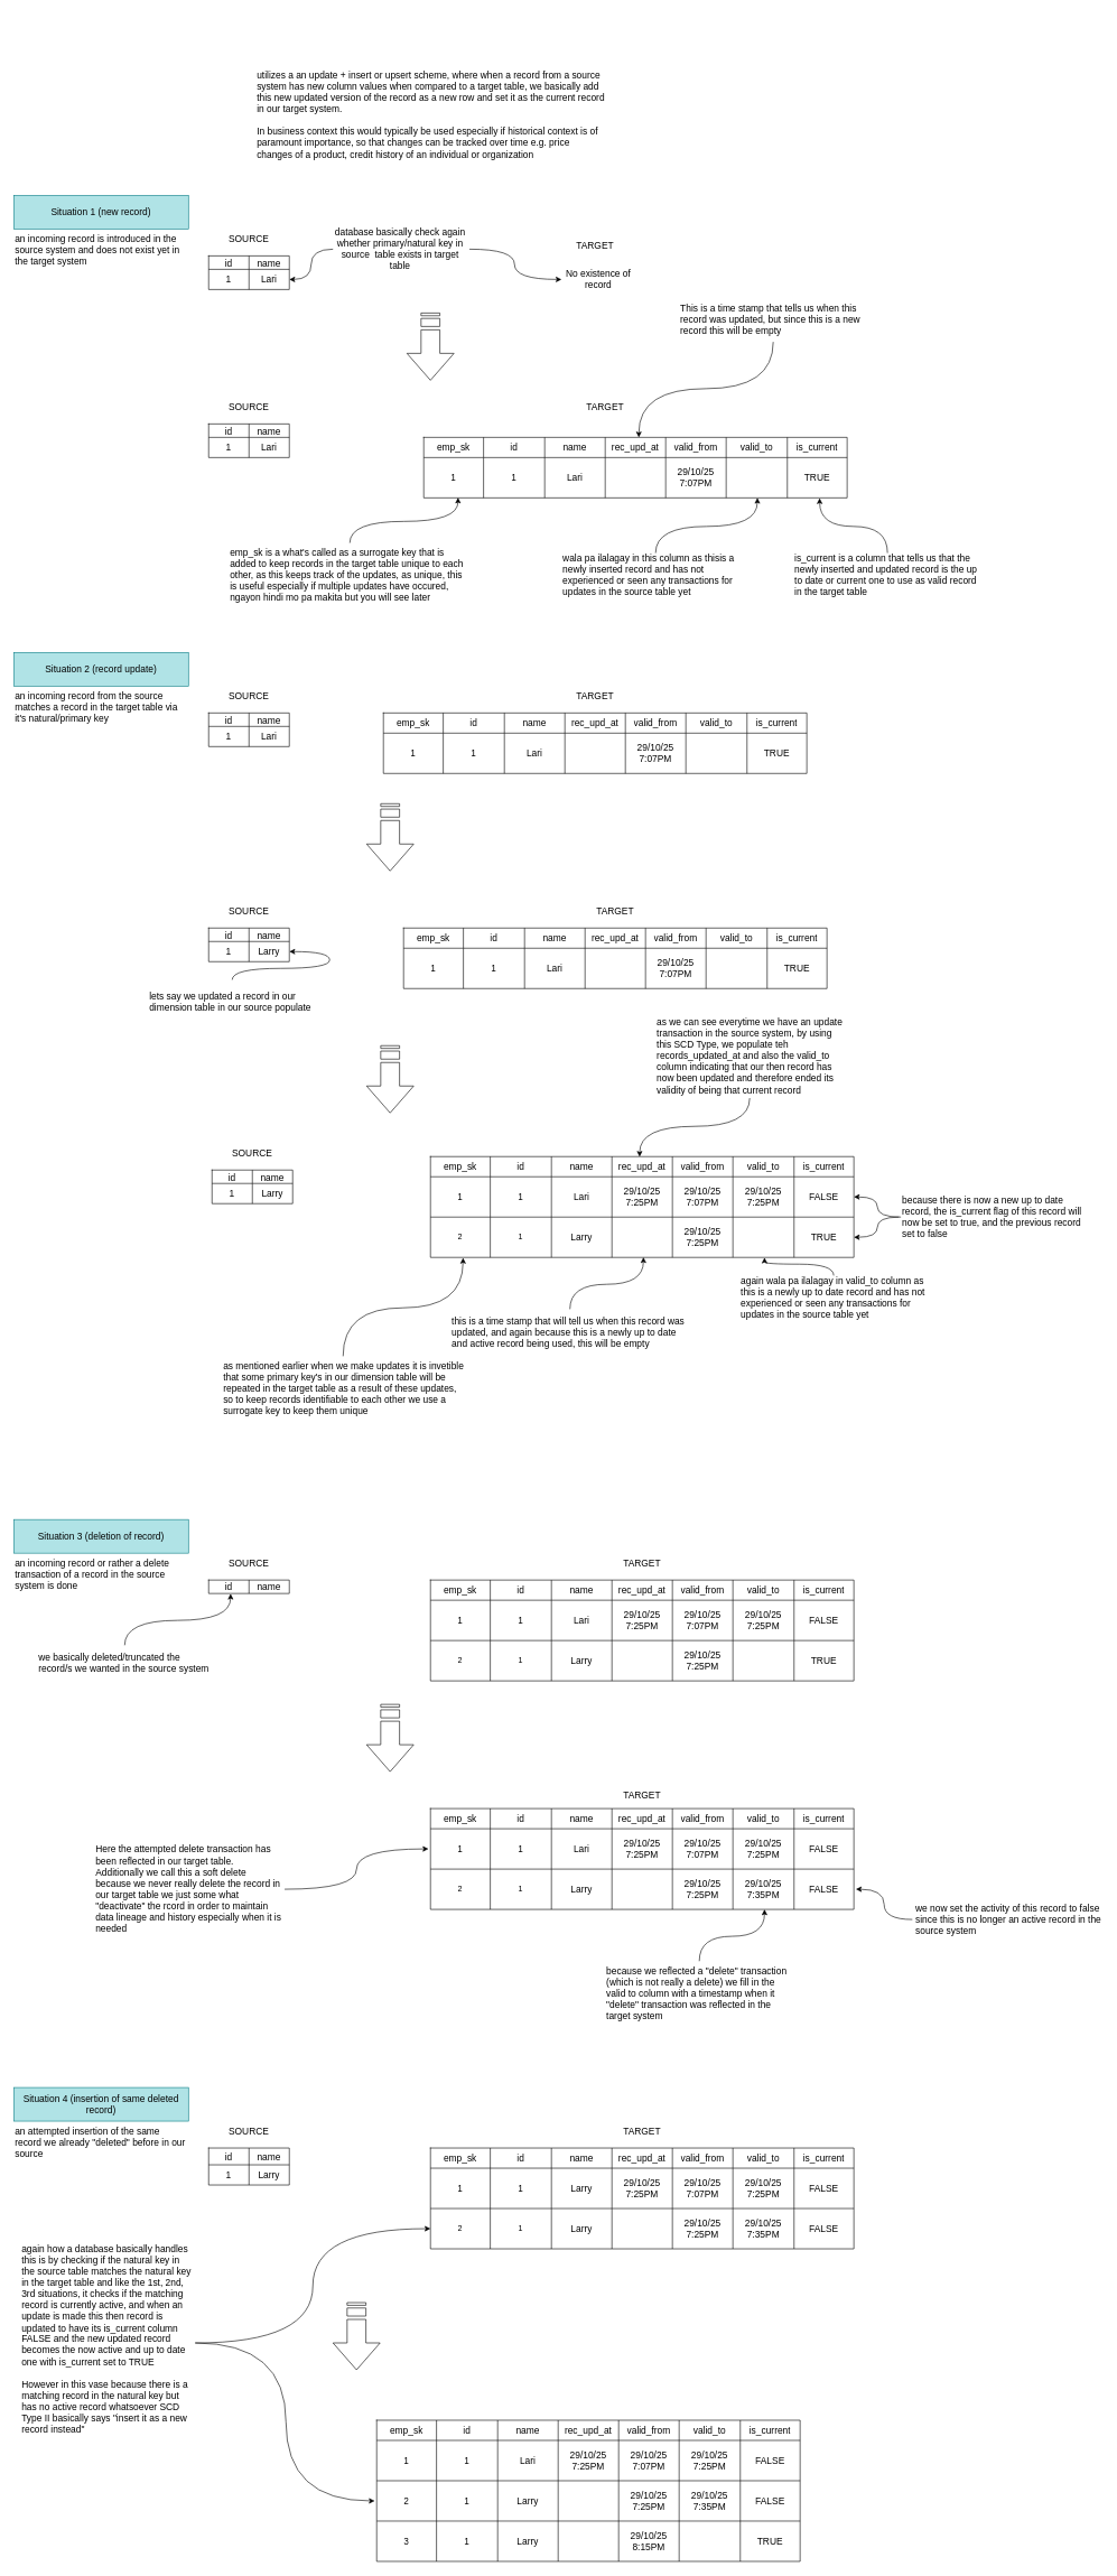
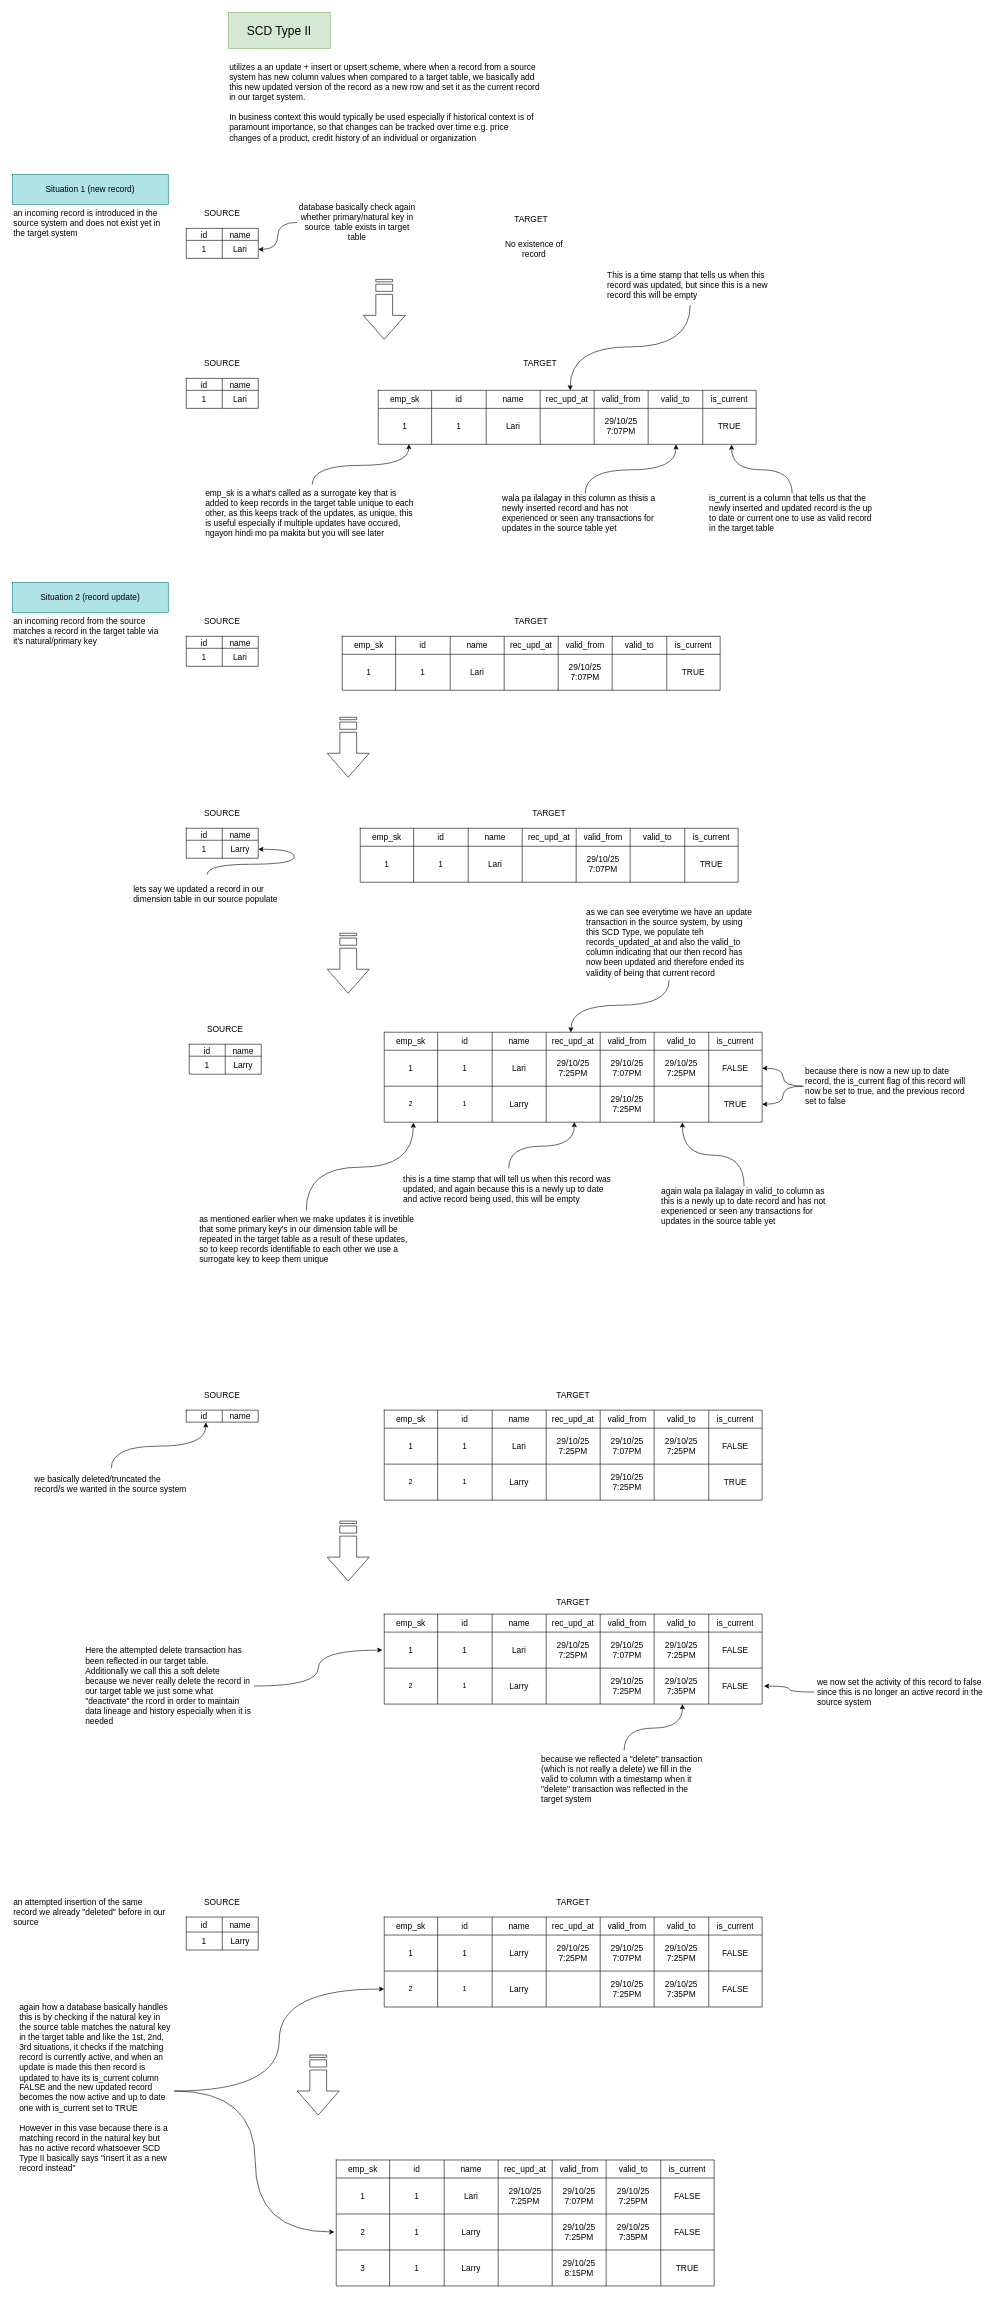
+ <mxCell id="5" value="&lt;font style=&quot;font-size: 20px;&quot;&gt;SCD Type II&lt;/font&gt;" style="text;html=1;whiteSpace=wrap;strokeColor=#82b366;fillColor=#d5e8d4;align=center;verticalAlign=middle;rounded=0;" vertex="1" parent="1"><mxGeometry x="380" y="20" width="170" height="60" as="geometry" /></mxCell>
- <mxCell id="43" style="edgeStyle=orthogonalEdgeStyle;rounded=0;orthogonalLoop=1;jettySize=auto;html=1;entryX=0;entryY=0.5;entryDx=0;entryDy=0;curved=1;sourcePerimeterSpacing=3;targetPerimeterSpacing=3;" edge="1" parent="1" source="45" target="16"><mxGeometry relative="1" as="geometry" /></mxCell>
- <mxCell id="99" value="&lt;font style=&quot;font-size: 14px;&quot;&gt;again wala pa ilalagay in valid_to column as this is a newly up to date record and has not experienced or seen any transactions for updates in the source table yet&lt;/font&gt;" style="text;html=1;whiteSpace=wrap;strokeColor=none;fillColor=none;align=left;verticalAlign=middle;rounded=0;" vertex="1" parent="1"><mxGeometry x="1100" y="1900" width="280" height="60" as="geometry" /></mxCell>
+ <mxCell id="99" value="&lt;font style=&quot;font-size: 14px;&quot;&gt;again wala pa ilalagay in valid_to column as this is a newly up to date record and has not experienced or seen any transactions for updates in the source table yet&lt;/font&gt;" style="text;html=1;whiteSpace=wrap;strokeColor=none;fillColor=none;align=left;verticalAlign=middle;rounded=0;" vertex="1" parent="1"><mxGeometry x="1100" y="1980" width="280" height="60" as="geometry" /></mxCell>
- <mxCell id="158" value="&lt;span style=&quot;font-size: 14px;&quot;&gt;Situation 3 (deletion of record)&lt;/span&gt;" style="text;html=1;whiteSpace=wrap;strokeColor=#0e8088;fillColor=#b0e3e6;align=center;verticalAlign=middle;rounded=0;" vertex="1" parent="1"><mxGeometry x="20" y="2260" width="260" height="50" as="geometry" /></mxCell>
- <mxCell id="159" value="&lt;span style=&quot;color: rgb(0, 0, 0); font-family: Helvetica; font-size: 14px; font-style: normal; font-variant-ligatures: normal; font-variant-caps: normal; font-weight: 400; letter-spacing: normal; orphans: 2; text-align: left; text-indent: 0px; text-transform: none; widows: 2; word-spacing: 0px; -webkit-text-stroke-width: 0px; white-space: normal; text-decoration-thickness: initial; text-decoration-style: initial; text-decoration-color: initial; float: none; display: inline !important;&quot;&gt;an incoming record or rather a delete transaction of a record in the source system is done&lt;/span&gt;" style="text;whiteSpace=wrap;html=1;" vertex="1" parent="1"><mxGeometry x="20" y="2310" width="260" height="60" as="geometry" /></mxCell>
- <mxCell id="221" value="&lt;font style=&quot;font-size: 14px;&quot;&gt;we now set the activity of this record to false since this is no longer an active record in the source system&lt;/font&gt;" style="text;html=1;whiteSpace=wrap;strokeColor=none;fillColor=none;align=left;verticalAlign=middle;rounded=0;" vertex="1" parent="1"><mxGeometry x="1360" y="2820" width="280" height="70" as="geometry" /></mxCell>
+ <mxCell id="221" value="&lt;font style=&quot;font-size: 14px;&quot;&gt;we now set the activity of this record to false since this is no longer an active record in the source system&lt;/font&gt;" style="text;html=1;whiteSpace=wrap;strokeColor=none;fillColor=none;align=left;verticalAlign=middle;rounded=0;" vertex="1" parent="1"><mxGeometry x="1360" y="2785" width="280" height="70" as="geometry" /></mxCell>
- <mxCell id="225" value="&lt;span style=&quot;font-size: 14px;&quot;&gt;Situation 4 (insertion of same deleted record)&lt;/span&gt;" style="text;html=1;whiteSpace=wrap;strokeColor=#0e8088;fillColor=#b0e3e6;align=center;verticalAlign=middle;rounded=0;" vertex="1" parent="1"><mxGeometry x="20" y="3105" width="260" height="50" as="geometry" /></mxCell>
